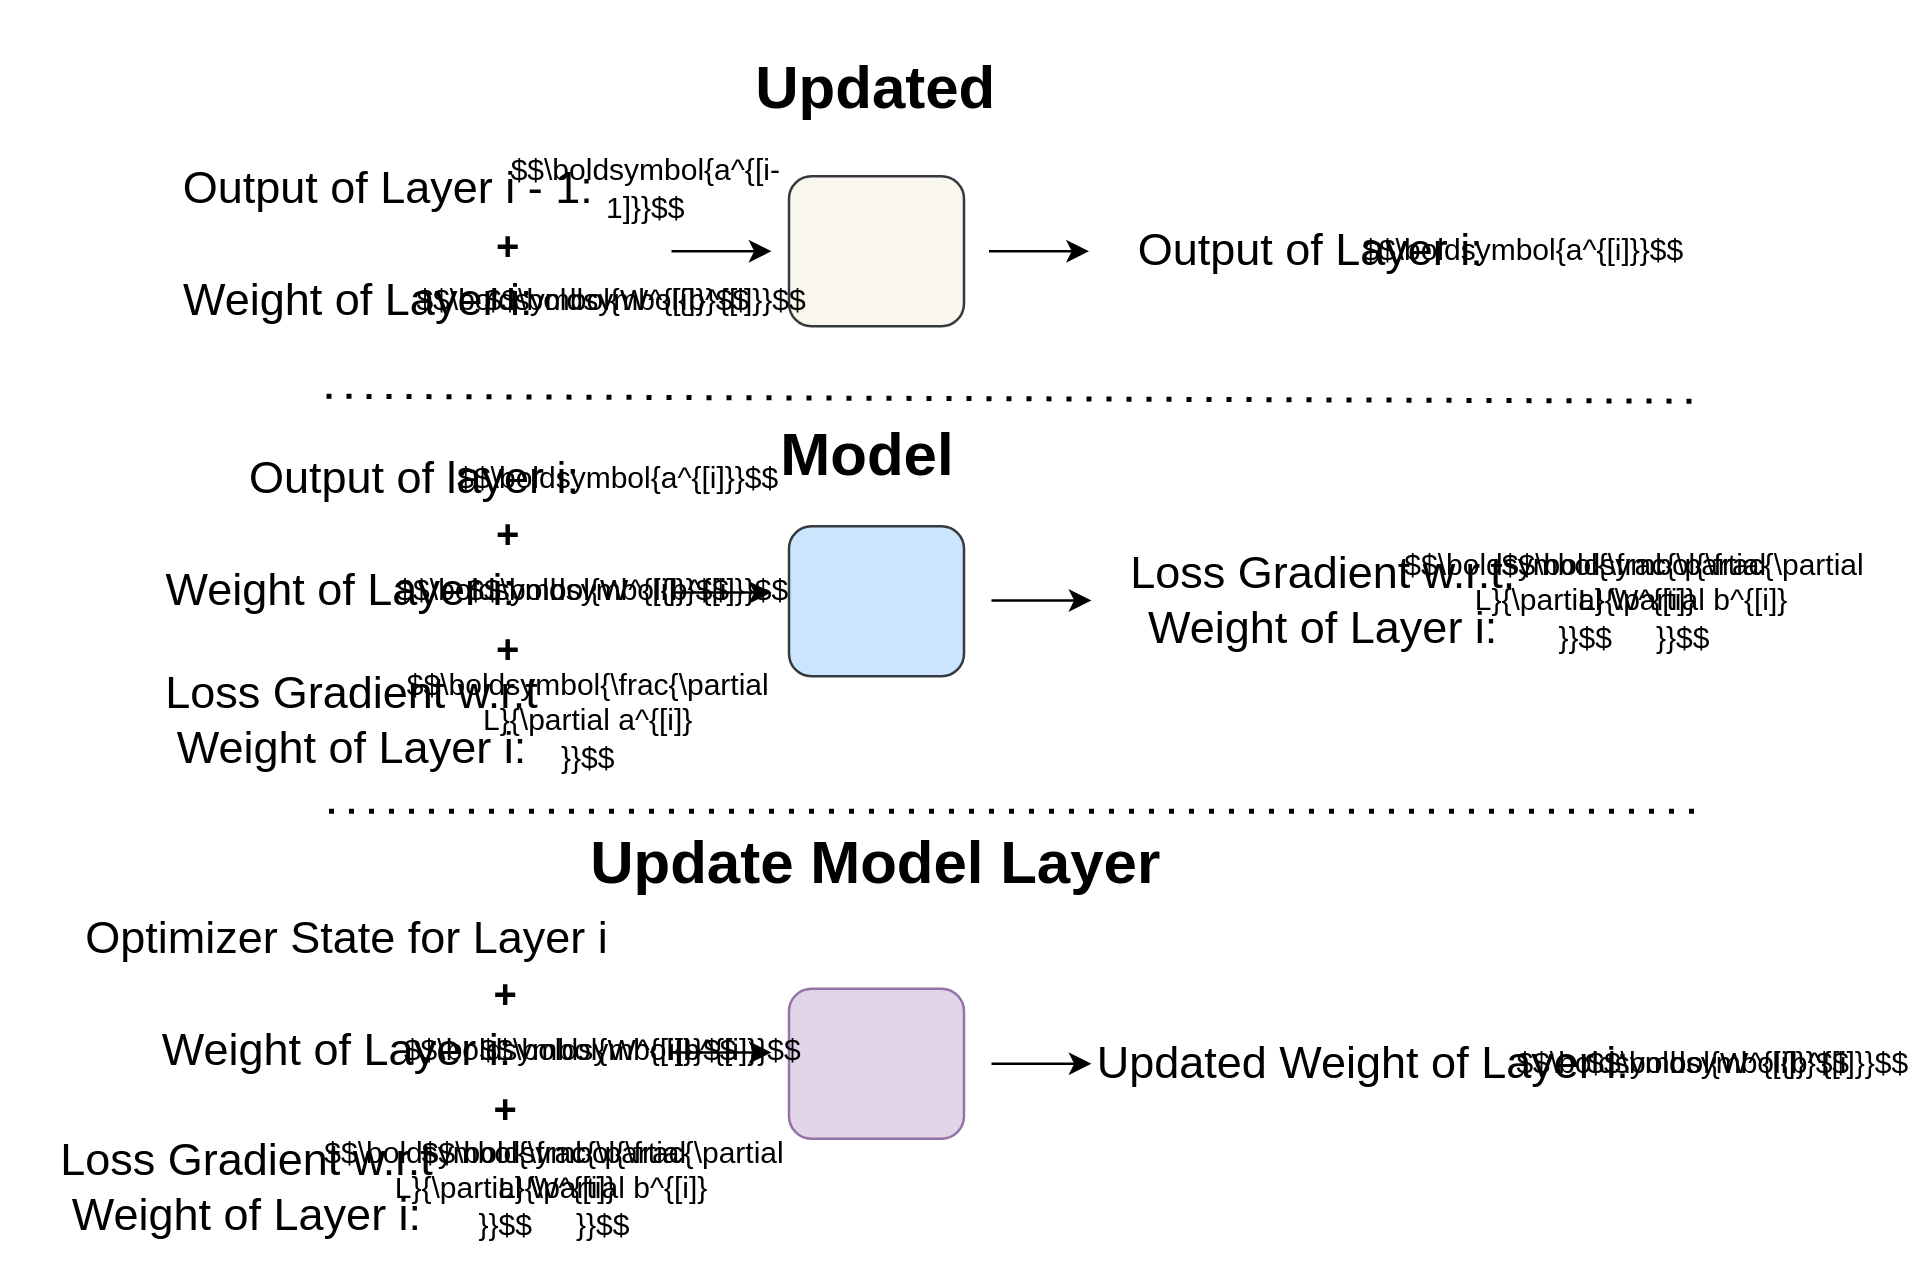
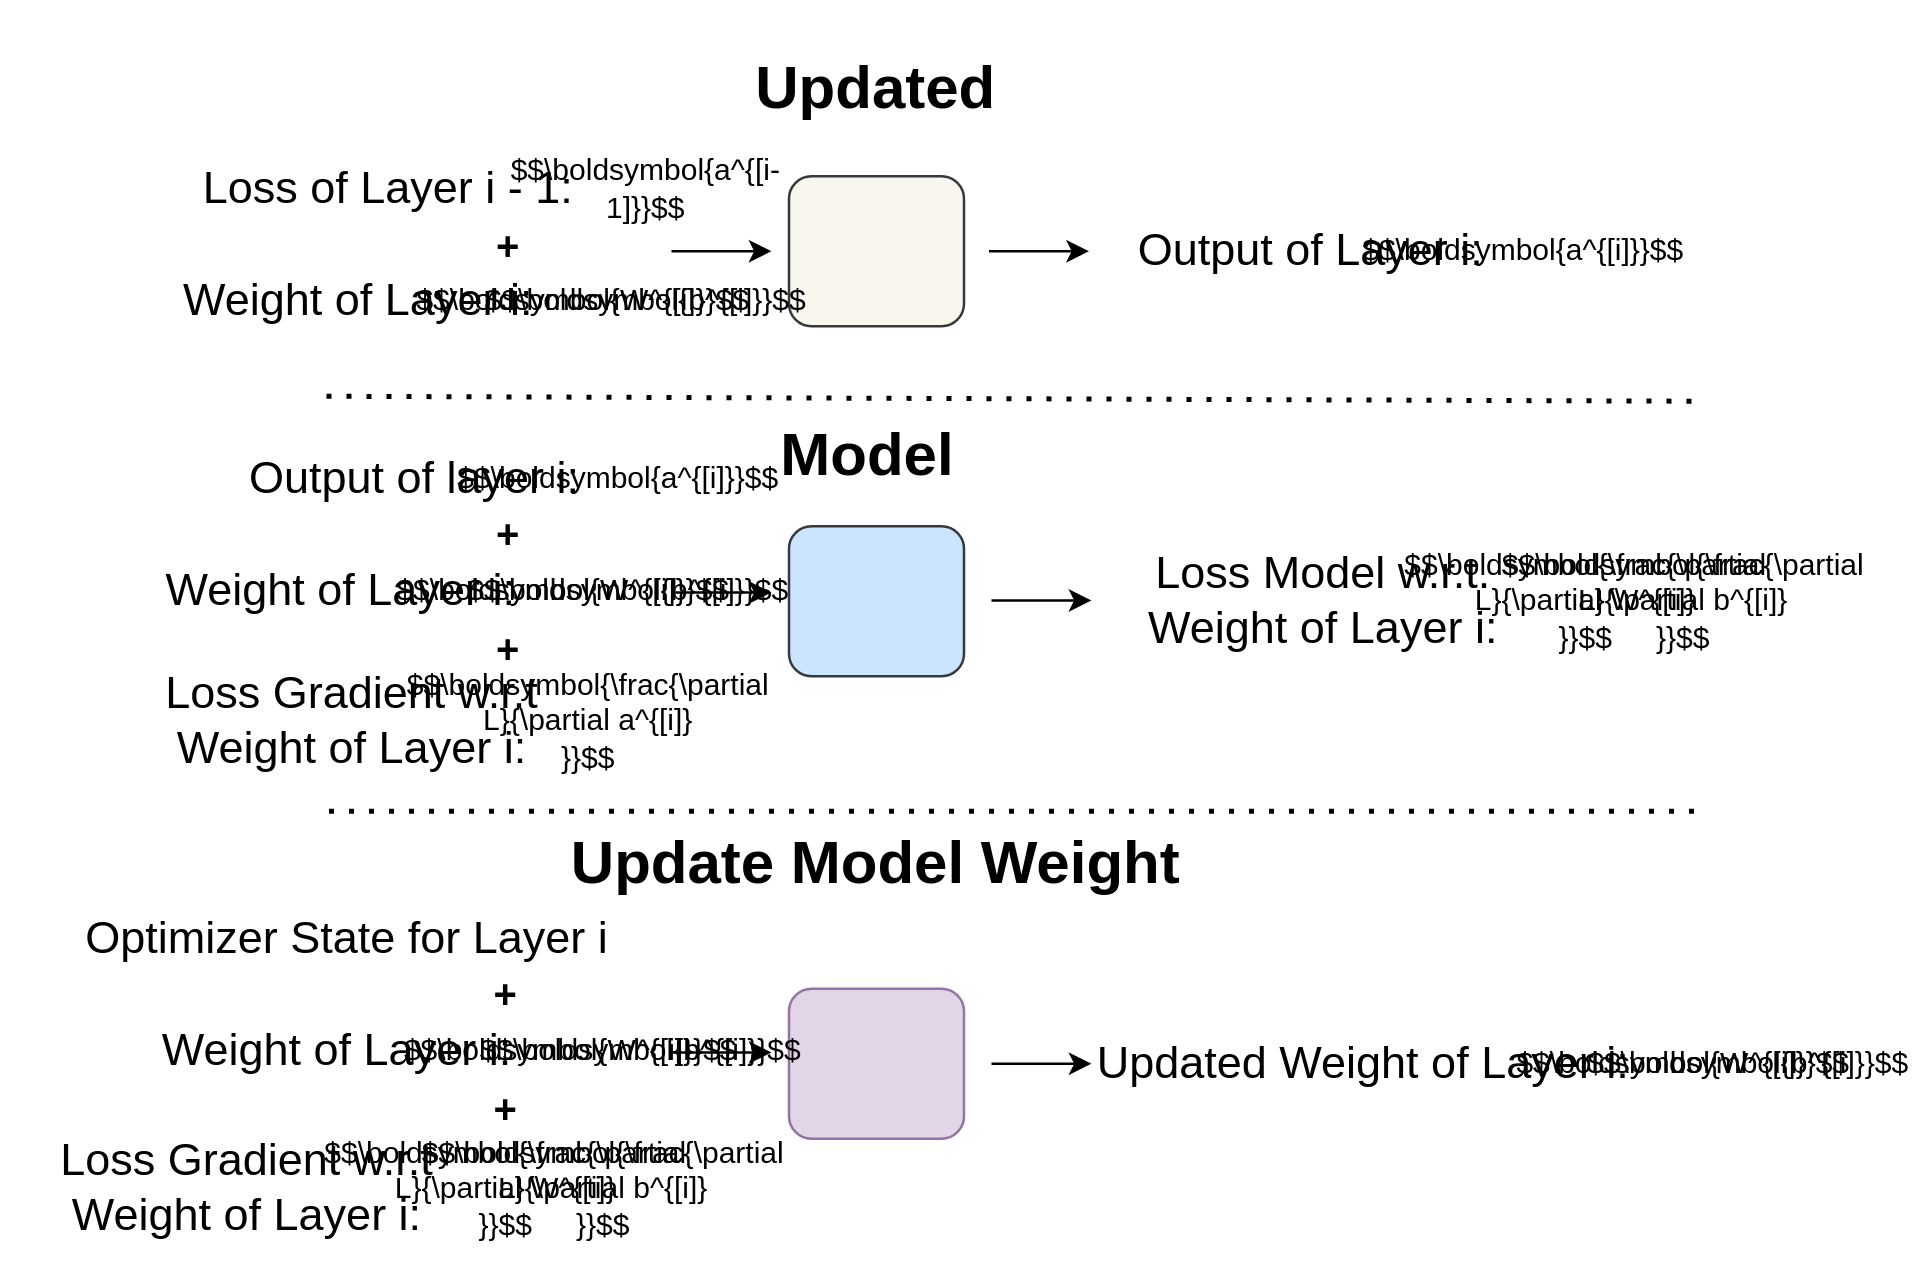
- <mxCell id="4" value="&lt;span style=&quot;font-size: 18px;&quot;&gt;Output of Layer i - 1:&lt;/span&gt;" style="text;html=1;strokeColor=none;fillColor=none;align=center;verticalAlign=middle;whiteSpace=wrap;rounded=0;fontStyle=0" parent="1" vertex="1"><mxGeometry x="67" y="60" width="176" height="30" as="geometry" /></mxCell>
+ <mxCell id="4" value="&lt;span style=&quot;font-size: 18px;&quot;&gt;Loss of Layer i - 1:&lt;/span&gt;" style="text;html=1;strokeColor=none;fillColor=none;align=center;verticalAlign=middle;whiteSpace=wrap;rounded=0;fontStyle=0" parent="1" vertex="1"><mxGeometry x="67" y="60" width="176" height="30" as="geometry" /></mxCell>
- <mxCell id="42" value="&lt;span style=&quot;font-size: 18px;&quot;&gt;Loss Gradient w.r.t. &lt;br&gt;Weight of Layer i:&lt;/span&gt;" style="text;html=1;strokeColor=none;fillColor=none;align=center;verticalAlign=middle;whiteSpace=wrap;rounded=0;fontStyle=0" parent="1" vertex="1"><mxGeometry x="446" y="225" width="165.75" height="30" as="geometry" /></mxCell>
+ <mxCell id="42" value="&lt;span style=&quot;font-size: 18px;&quot;&gt;Loss Model w.r.t. &lt;br&gt;Weight of Layer i:&lt;/span&gt;" style="text;html=1;strokeColor=none;fillColor=none;align=center;verticalAlign=middle;whiteSpace=wrap;rounded=0;fontStyle=0" parent="1" vertex="1"><mxGeometry x="446" y="225" width="165.75" height="30" as="geometry" /></mxCell>
- <mxCell id="29" value="&lt;span style=&quot;font-size: 24px;&quot;&gt;&lt;b&gt;Update Model Layer&lt;/b&gt;&lt;/span&gt;" style="text;html=1;strokeColor=none;fillColor=none;align=center;verticalAlign=middle;whiteSpace=wrap;rounded=0;" parent="1" vertex="1"><mxGeometry x="203" y="330" width="293.5" height="30" as="geometry" /></mxCell>
+ <mxCell id="29" value="&lt;span style=&quot;font-size: 24px;&quot;&gt;&lt;b&gt;Update Model Weight&lt;/b&gt;&lt;/span&gt;" style="text;html=1;strokeColor=none;fillColor=none;align=center;verticalAlign=middle;whiteSpace=wrap;rounded=0;" parent="1" vertex="1"><mxGeometry x="203" y="330" width="293.5" height="30" as="geometry" /></mxCell>
